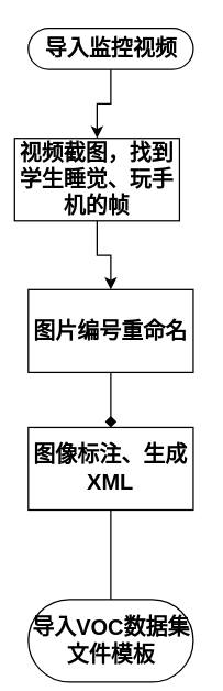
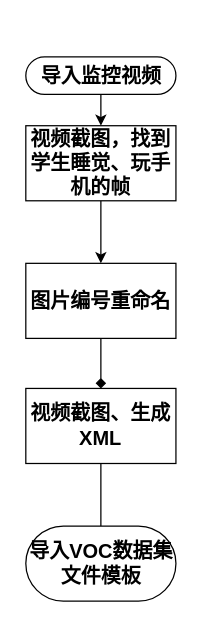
- <mxCell id="7" value="&lt;b&gt;&lt;font style=&quot;font-size: 16px;&quot;&gt;导入监控视频&lt;/font&gt;&lt;/b&gt;" style="html=1;dashed=0;whitespace=wrap;shape=mxgraph.dfd.start" vertex="1" parent="1"><mxGeometry x="20" y="20" width="120" height="30" as="geometry" /></mxCell>
+ <mxCell id="7" value="&lt;b&gt;&lt;font style=&quot;font-size: 16px;&quot;&gt;导入监控视频&lt;/font&gt;&lt;/b&gt;" style="html=1;dashed=0;whitespace=wrap;shape=mxgraph.dfd.start" vertex="1" parent="1"><mxGeometry x="20" y="45" width="120" height="30" as="geometry" /></mxCell>
- <mxCell id="5" value="&lt;div style=&quot;font-size: 16px;&quot;&gt;&lt;font style=&quot;font-size: 16px;&quot;&gt;&lt;b&gt;视频截图，找到学生睡觉、玩手机的帧&lt;/b&gt;&lt;/font&gt;&lt;/div&gt;" style="rounded=0;whiteSpace=wrap;html=1;" vertex="1" parent="1"><mxGeometry x="10" y="100" width="120" height="60" as="geometry" /></mxCell>
+ <mxCell id="5" value="&lt;div style=&quot;font-size: 16px;&quot;&gt;&lt;font style=&quot;font-size: 16px;&quot;&gt;&lt;b&gt;视频截图，找到学生睡觉、玩手机的帧&lt;/b&gt;&lt;/font&gt;&lt;/div&gt;" style="rounded=0;whiteSpace=wrap;html=1;" vertex="1" parent="1"><mxGeometry x="20" y="100" width="120" height="60" as="geometry" /></mxCell>
- <mxCell id="9" value="&lt;div style=&quot;font-size: 16px;&quot;&gt;&lt;font style=&quot;font-size: 16px;&quot;&gt;&lt;b&gt;图像标注、生成&lt;/b&gt;&lt;/font&gt;&lt;/div&gt;&lt;div style=&quot;font-size: 16px;&quot;&gt;&lt;font style=&quot;font-size: 16px;&quot;&gt;&lt;b&gt;XML&lt;/b&gt;&lt;/font&gt;&lt;/div&gt;" style="rounded=0;whiteSpace=wrap;html=1;" vertex="1" parent="1"><mxGeometry x="20" y="310" width="120" height="60" as="geometry" /></mxCell>
+ <mxCell id="9" value="&lt;div style=&quot;font-size: 16px;&quot;&gt;&lt;font style=&quot;font-size: 16px;&quot;&gt;&lt;b&gt;视频截图、生成&lt;/b&gt;&lt;/font&gt;&lt;/div&gt;&lt;div style=&quot;font-size: 16px;&quot;&gt;&lt;font style=&quot;font-size: 16px;&quot;&gt;&lt;b&gt;XML&lt;/b&gt;&lt;/font&gt;&lt;/div&gt;" style="rounded=0;whiteSpace=wrap;html=1;" vertex="1" parent="1"><mxGeometry x="20" y="310" width="120" height="60" as="geometry" /></mxCell>
- <mxCell id="10" value="&lt;font style=&quot;font-size: 16px;&quot;&gt;&lt;b&gt;导入VOC数据集&lt;br&gt;文件模板&lt;/b&gt;&lt;/font&gt;" style="html=1;dashed=0;whitespace=wrap;shape=mxgraph.dfd.start" vertex="1" parent="1"><mxGeometry x="20" y="435" width="120" height="60" as="geometry" /></mxCell>
+ <mxCell id="10" value="&lt;font style=&quot;font-size: 16px;&quot;&gt;&lt;b&gt;导入VOC数据集&lt;br&gt;文件模板&lt;/b&gt;&lt;/font&gt;" style="html=1;dashed=0;whitespace=wrap;shape=mxgraph.dfd.start" vertex="1" parent="1"><mxGeometry x="20" y="420" width="120" height="60" as="geometry" /></mxCell>
